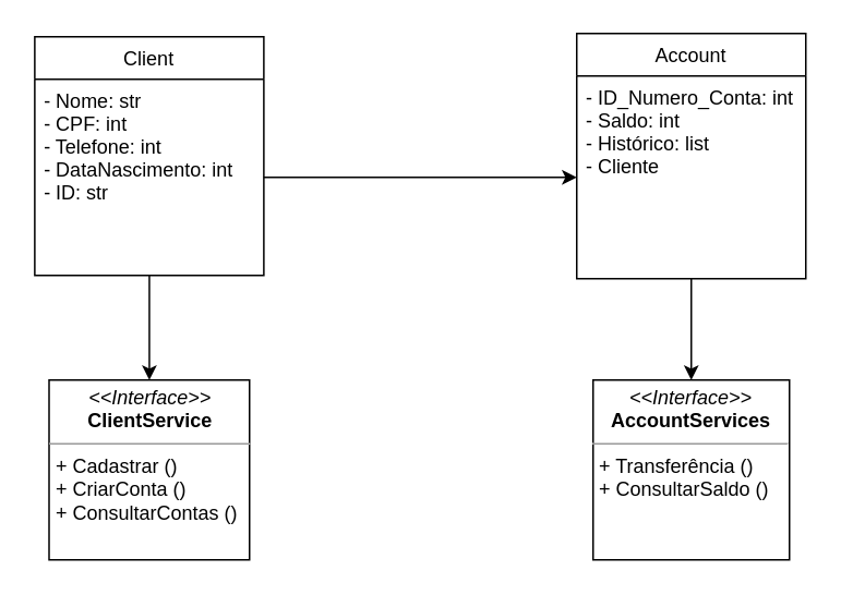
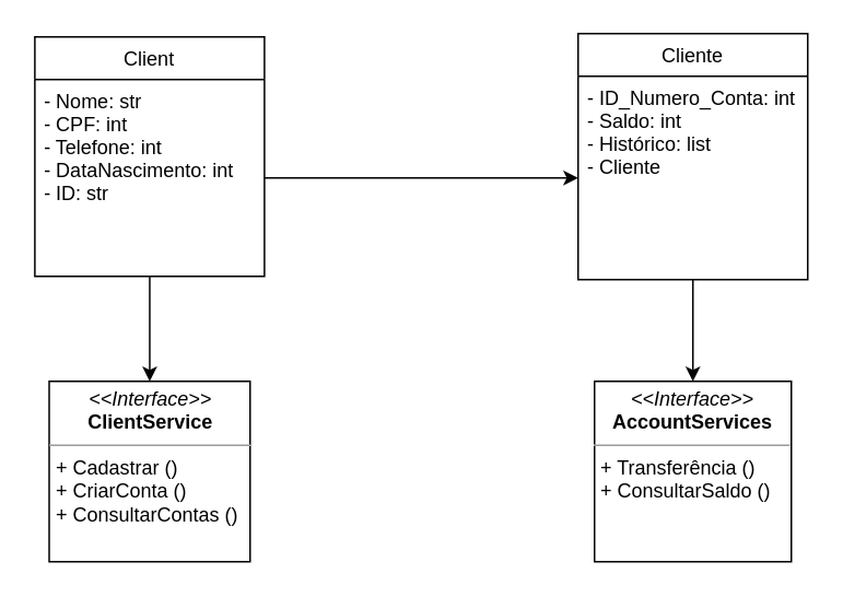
- <mxCell id="6" value="Account" style="swimlane;fontStyle=0;childLayout=stackLayout;horizontal=1;startSize=26;fillColor=none;horizontalStack=0;resizeParent=1;resizeParentMax=0;resizeLast=0;collapsible=1;marginBottom=0;" parent="1" vertex="1"><mxGeometry x="352" y="20" width="140" height="150" as="geometry" /></mxCell>
+ <mxCell id="6" value="Cliente" style="swimlane;fontStyle=0;childLayout=stackLayout;horizontal=1;startSize=26;fillColor=none;horizontalStack=0;resizeParent=1;resizeParentMax=0;resizeLast=0;collapsible=1;marginBottom=0;" parent="1" vertex="1"><mxGeometry x="352" y="20" width="140" height="150" as="geometry" /></mxCell>
